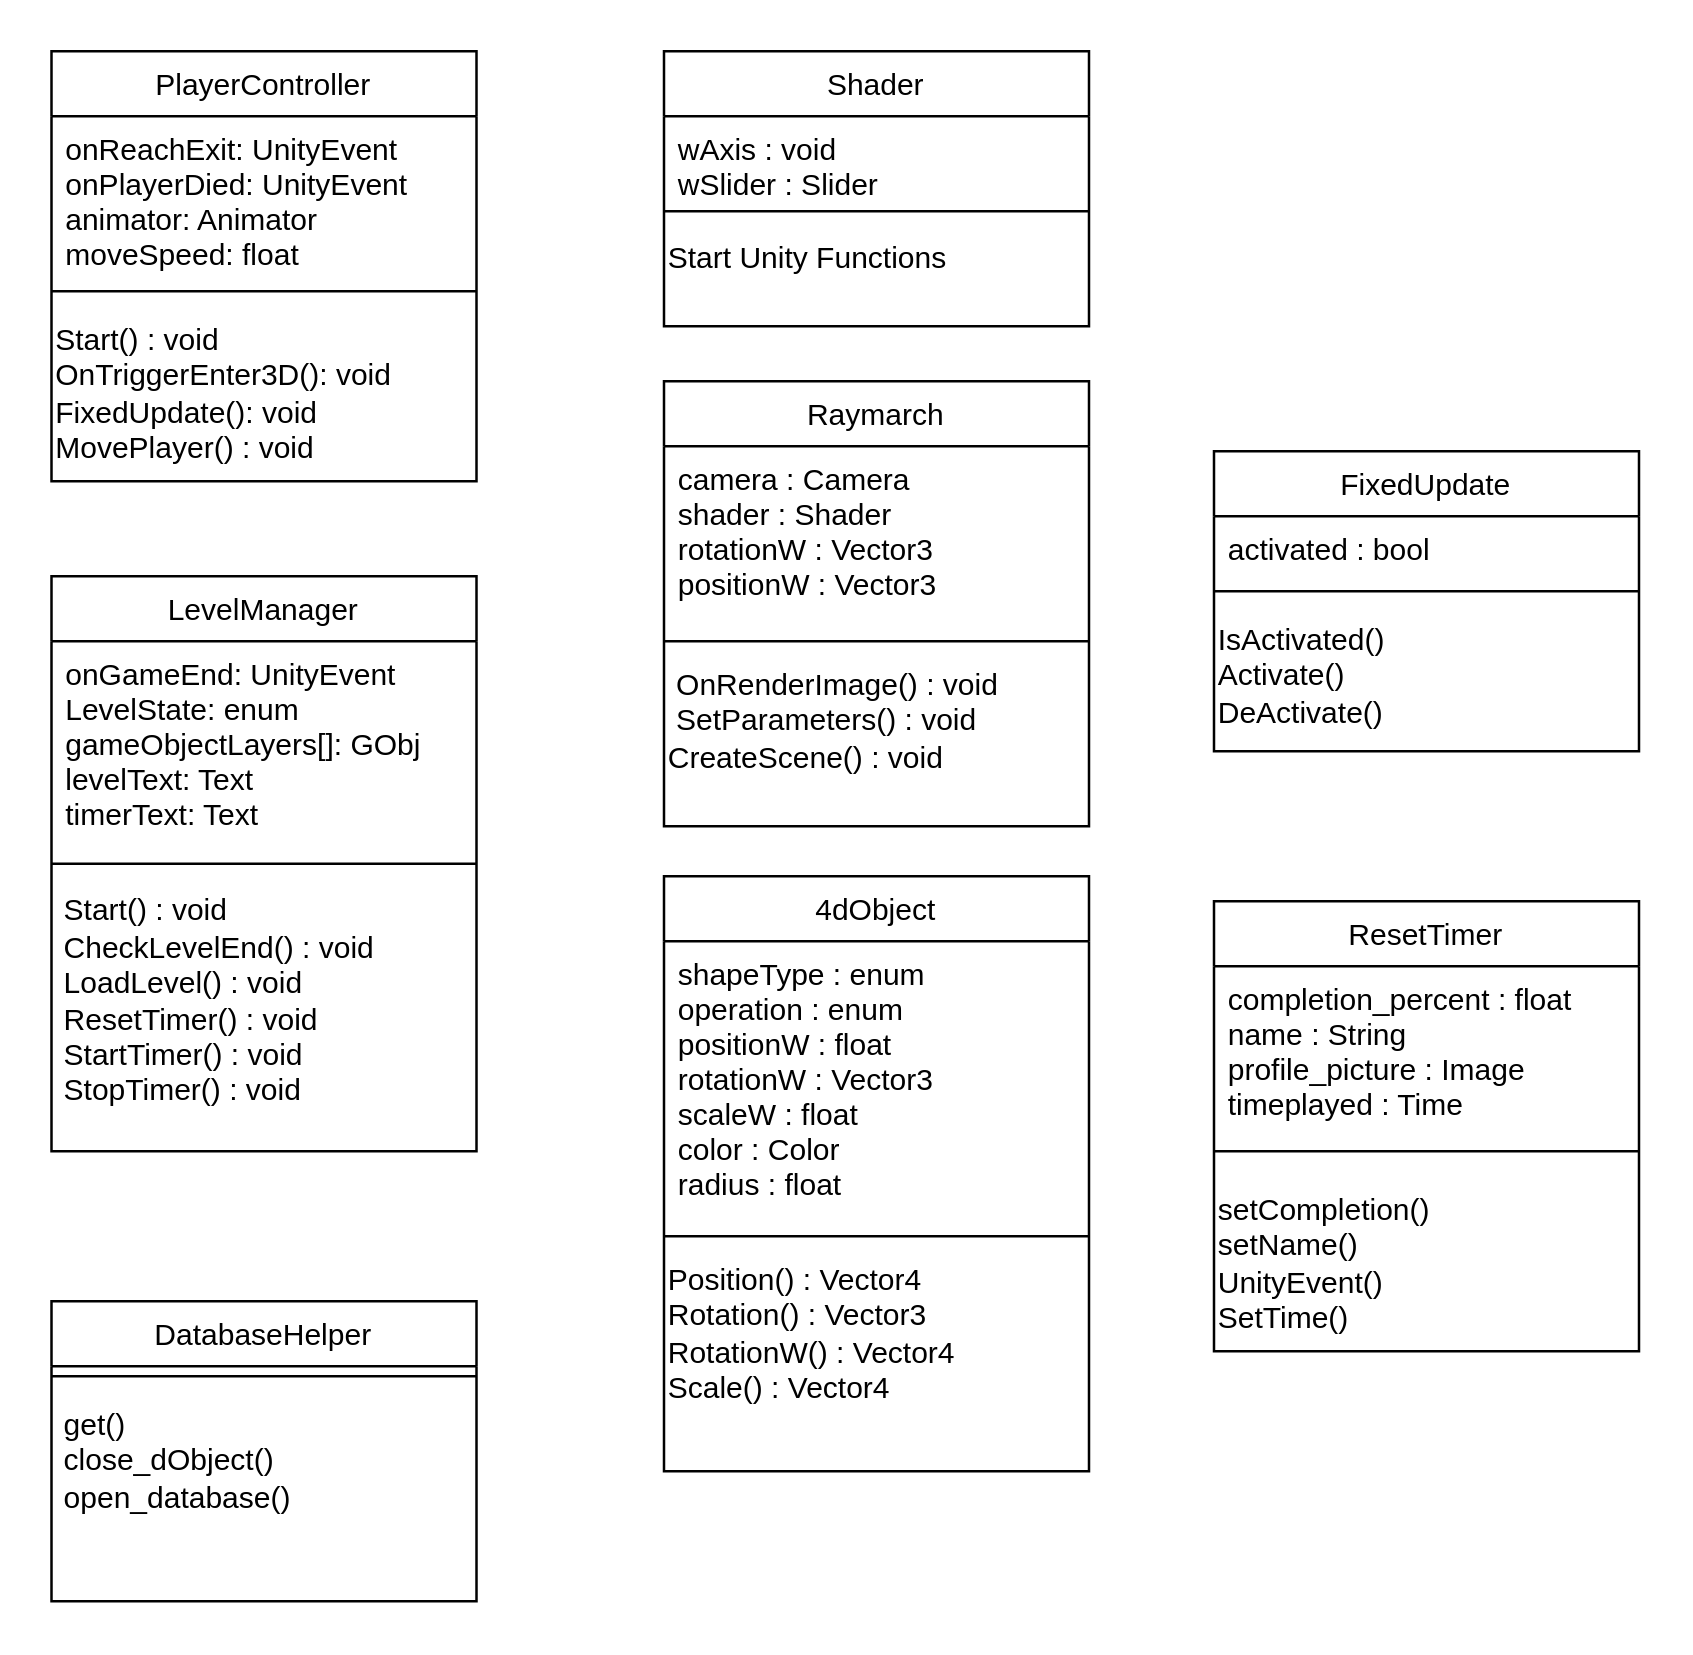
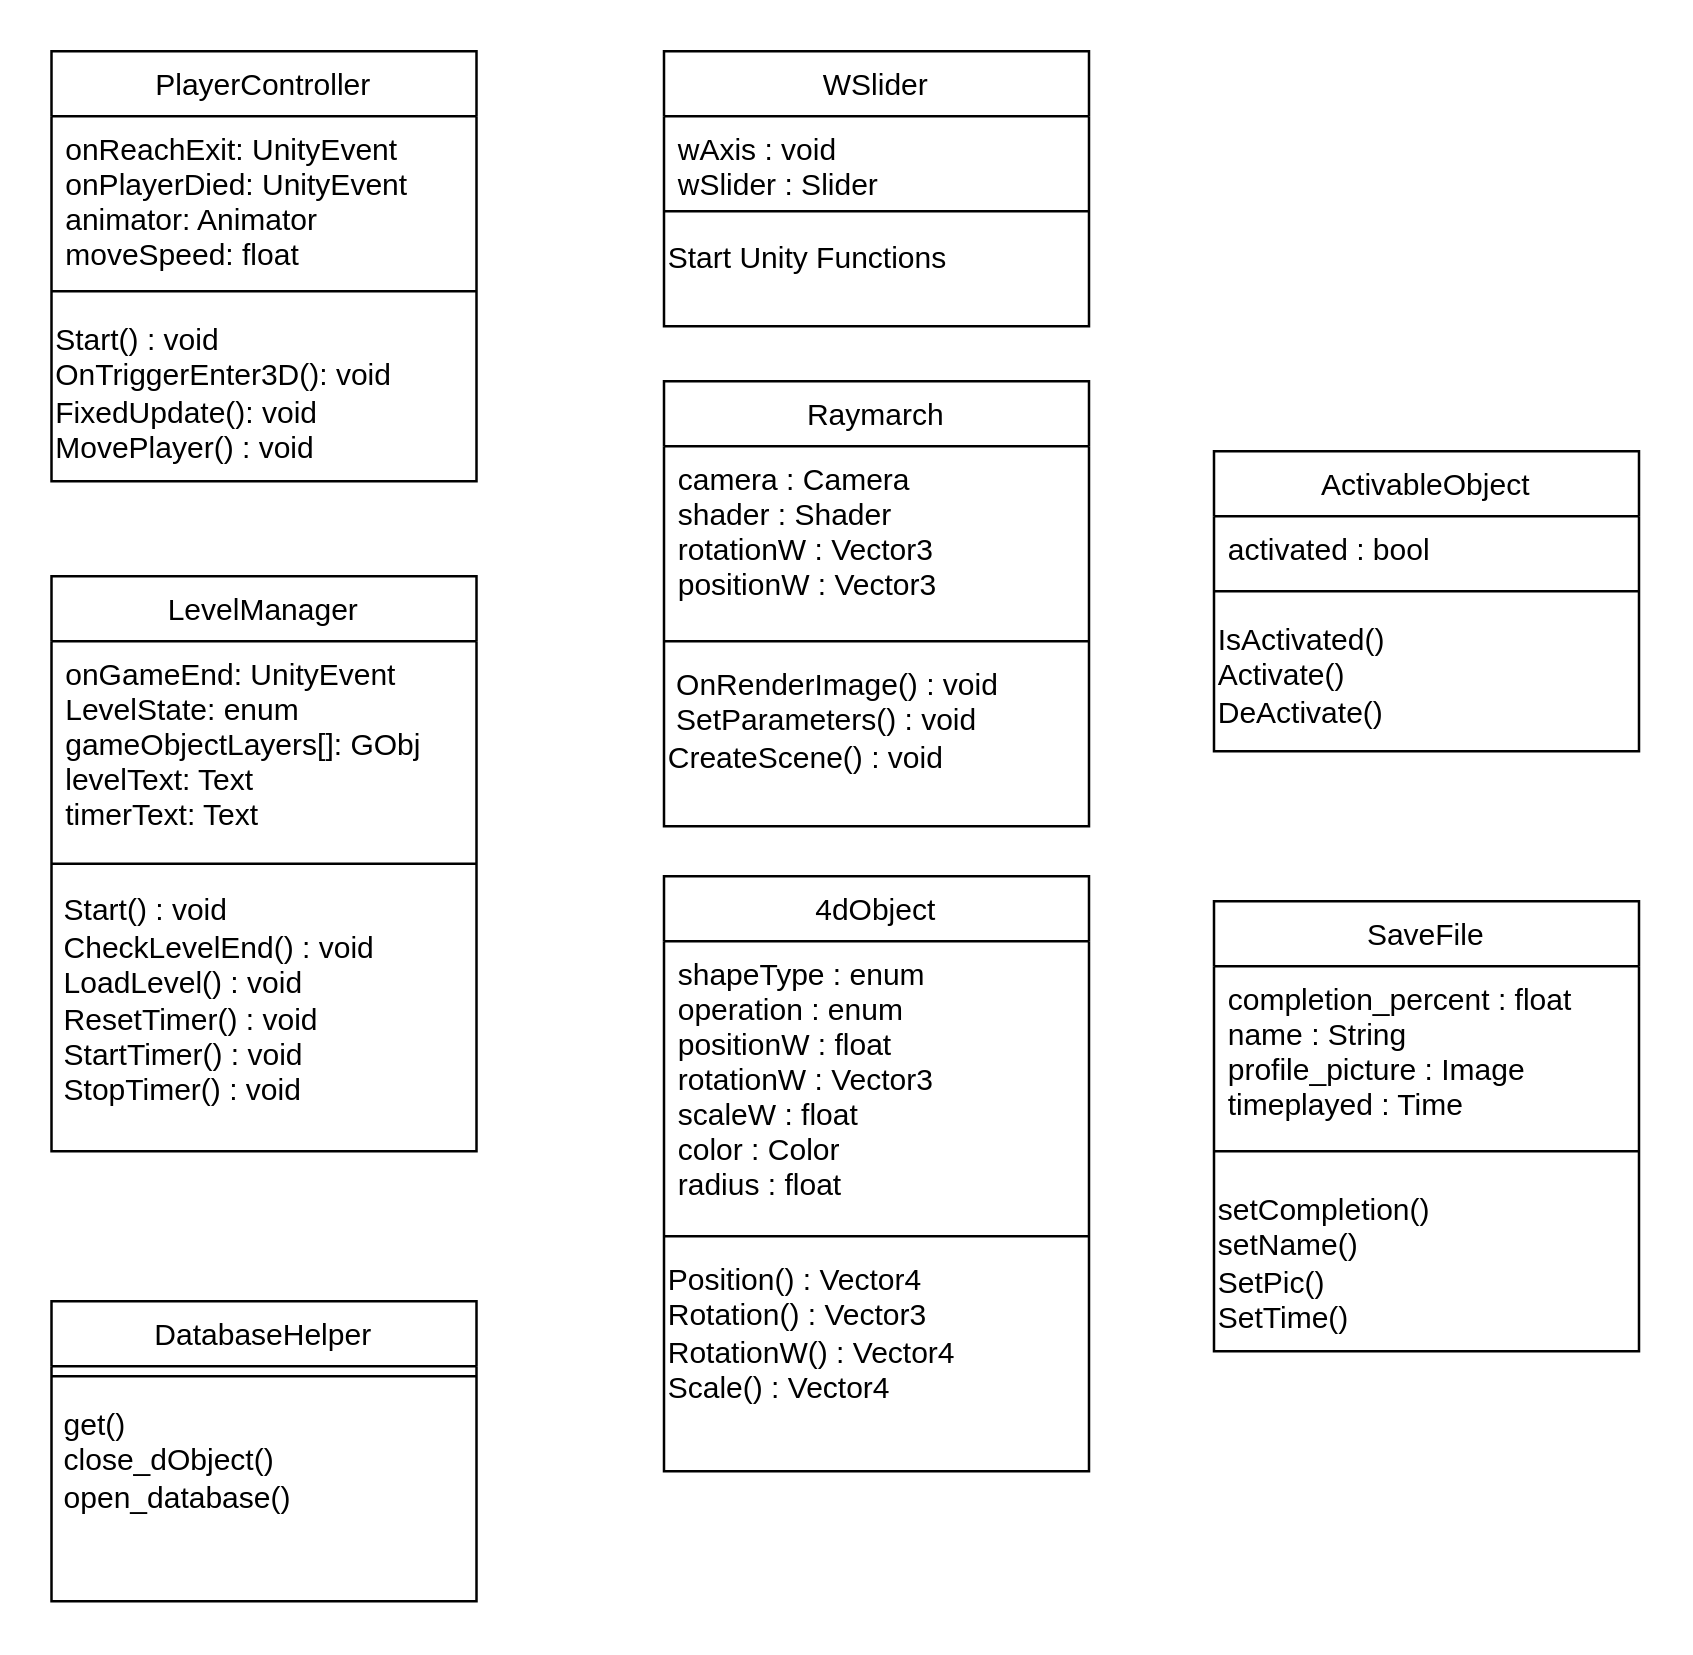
- <mxCell id="6" value="Shader" style="swimlane;fontStyle=0;align=center;verticalAlign=top;childLayout=stackLayout;horizontal=1;startSize=26;horizontalStack=0;resizeParent=1;resizeLast=0;collapsible=1;marginBottom=0;rounded=0;shadow=0;strokeWidth=1;fillColor=default;" vertex="1" parent="1"><mxGeometry x="265" y="20" width="170" height="110" as="geometry"><mxRectangle x="390" y="90" width="170" height="26" as="alternateBounds" /></mxGeometry></mxCell>
+ <mxCell id="6" value="WSlider" style="swimlane;fontStyle=0;align=center;verticalAlign=top;childLayout=stackLayout;horizontal=1;startSize=26;horizontalStack=0;resizeParent=1;resizeLast=0;collapsible=1;marginBottom=0;rounded=0;shadow=0;strokeWidth=1;fillColor=default;" vertex="1" parent="1"><mxGeometry x="265" y="20" width="170" height="110" as="geometry"><mxRectangle x="390" y="90" width="170" height="26" as="alternateBounds" /></mxGeometry></mxCell>
- <mxCell id="17" value="FixedUpdate&#10;" style="swimlane;fontStyle=0;align=center;verticalAlign=top;childLayout=stackLayout;horizontal=1;startSize=26;horizontalStack=0;resizeParent=1;resizeLast=0;collapsible=1;marginBottom=0;rounded=0;shadow=0;strokeWidth=1;fillColor=default;" vertex="1" parent="1"><mxGeometry x="485" y="180" width="170" height="120" as="geometry"><mxRectangle x="390" y="90" width="170" height="26" as="alternateBounds" /></mxGeometry></mxCell>
+ <mxCell id="17" value="ActivableObject&#10;" style="swimlane;fontStyle=0;align=center;verticalAlign=top;childLayout=stackLayout;horizontal=1;startSize=26;horizontalStack=0;resizeParent=1;resizeLast=0;collapsible=1;marginBottom=0;rounded=0;shadow=0;strokeWidth=1;fillColor=default;" vertex="1" parent="1"><mxGeometry x="485" y="180" width="170" height="120" as="geometry"><mxRectangle x="390" y="90" width="170" height="26" as="alternateBounds" /></mxGeometry></mxCell>
- <mxCell id="13" value="ResetTimer" style="swimlane;fontStyle=0;align=center;verticalAlign=top;childLayout=stackLayout;horizontal=1;startSize=26;horizontalStack=0;resizeParent=1;resizeLast=0;collapsible=1;marginBottom=0;rounded=0;shadow=0;strokeWidth=1;fillColor=default;" vertex="1" parent="1"><mxGeometry x="485" y="360" width="170" height="180" as="geometry"><mxRectangle x="390" y="90" width="170" height="26" as="alternateBounds" /></mxGeometry></mxCell>
+ <mxCell id="13" value="SaveFile" style="swimlane;fontStyle=0;align=center;verticalAlign=top;childLayout=stackLayout;horizontal=1;startSize=26;horizontalStack=0;resizeParent=1;resizeLast=0;collapsible=1;marginBottom=0;rounded=0;shadow=0;strokeWidth=1;fillColor=default;" vertex="1" parent="1"><mxGeometry x="485" y="360" width="170" height="180" as="geometry"><mxRectangle x="390" y="90" width="170" height="26" as="alternateBounds" /></mxGeometry></mxCell>
- <mxCell id="16" value="setCompletion()&lt;br&gt;setName()&lt;br&gt;UnityEvent()&lt;br&gt;SetTime()" style="text;html=1;align=left;verticalAlign=middle;resizable=0;points=[];autosize=1;strokeColor=none;fillColor=none;" vertex="1" parent="13"><mxGeometry y="110" width="170" height="70" as="geometry" /></mxCell>
+ <mxCell id="16" value="setCompletion()&lt;br&gt;setName()&lt;br&gt;SetPic()&lt;br&gt;SetTime()" style="text;html=1;align=left;verticalAlign=middle;resizable=0;points=[];autosize=1;strokeColor=none;fillColor=none;" vertex="1" parent="13"><mxGeometry y="110" width="170" height="70" as="geometry" /></mxCell>
